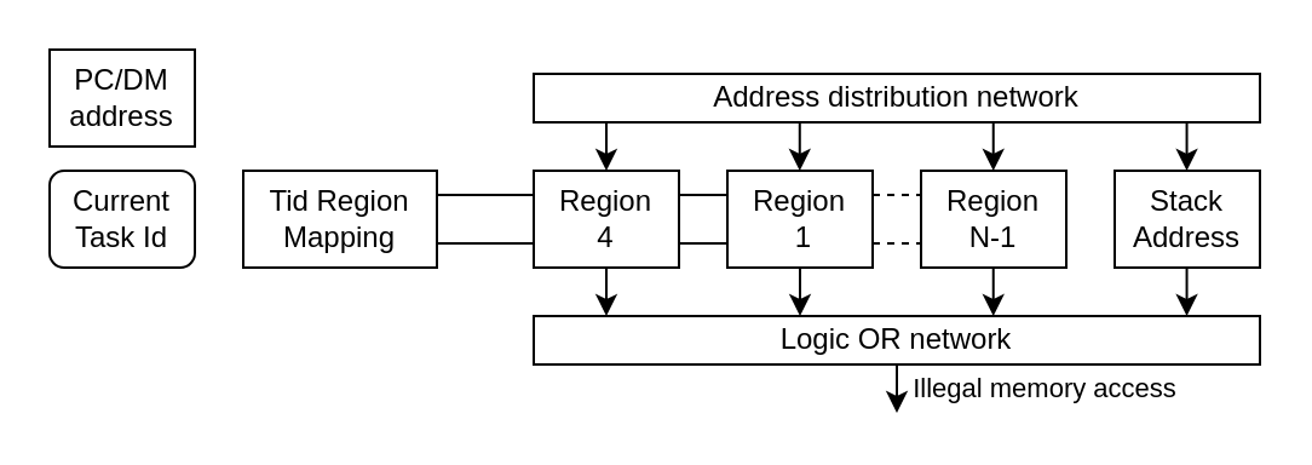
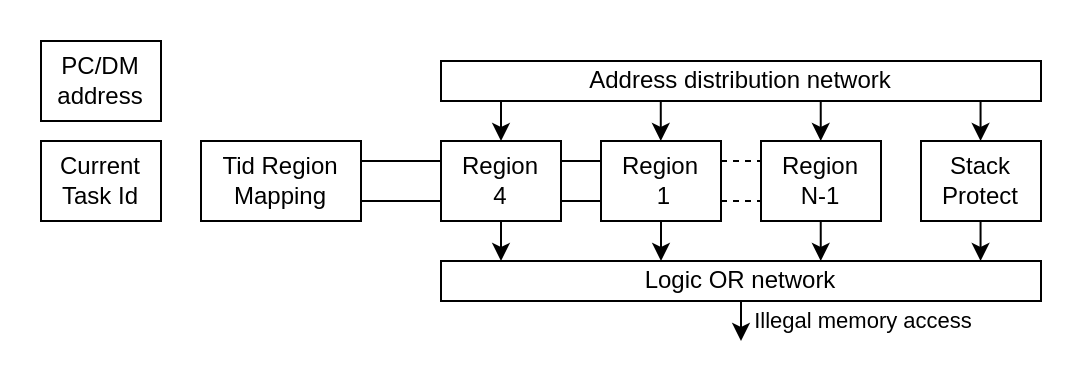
- <mxCell id="4" value="Current&lt;br&gt;Task Id" style="whiteSpace=wrap;html=1;rounded=1;" vertex="1" parent="1"><mxGeometry x="20" y="70" width="60" height="40" as="geometry" /></mxCell>
+ <mxCell id="4" value="Current&lt;br&gt;Task Id" style="rounded=0;whiteSpace=wrap;html=1;" vertex="1" parent="1"><mxGeometry x="20" y="70" width="60" height="40" as="geometry" /></mxCell>
- <mxCell id="21" value="Stack&lt;br&gt;Address" style="rounded=0;whiteSpace=wrap;html=1;" vertex="1" parent="1"><mxGeometry x="460" y="70" width="60" height="40" as="geometry" /></mxCell>
+ <mxCell id="21" value="Stack&lt;br&gt;Protect" style="rounded=0;whiteSpace=wrap;html=1;" vertex="1" parent="1"><mxGeometry x="460" y="70" width="60" height="40" as="geometry" /></mxCell>
